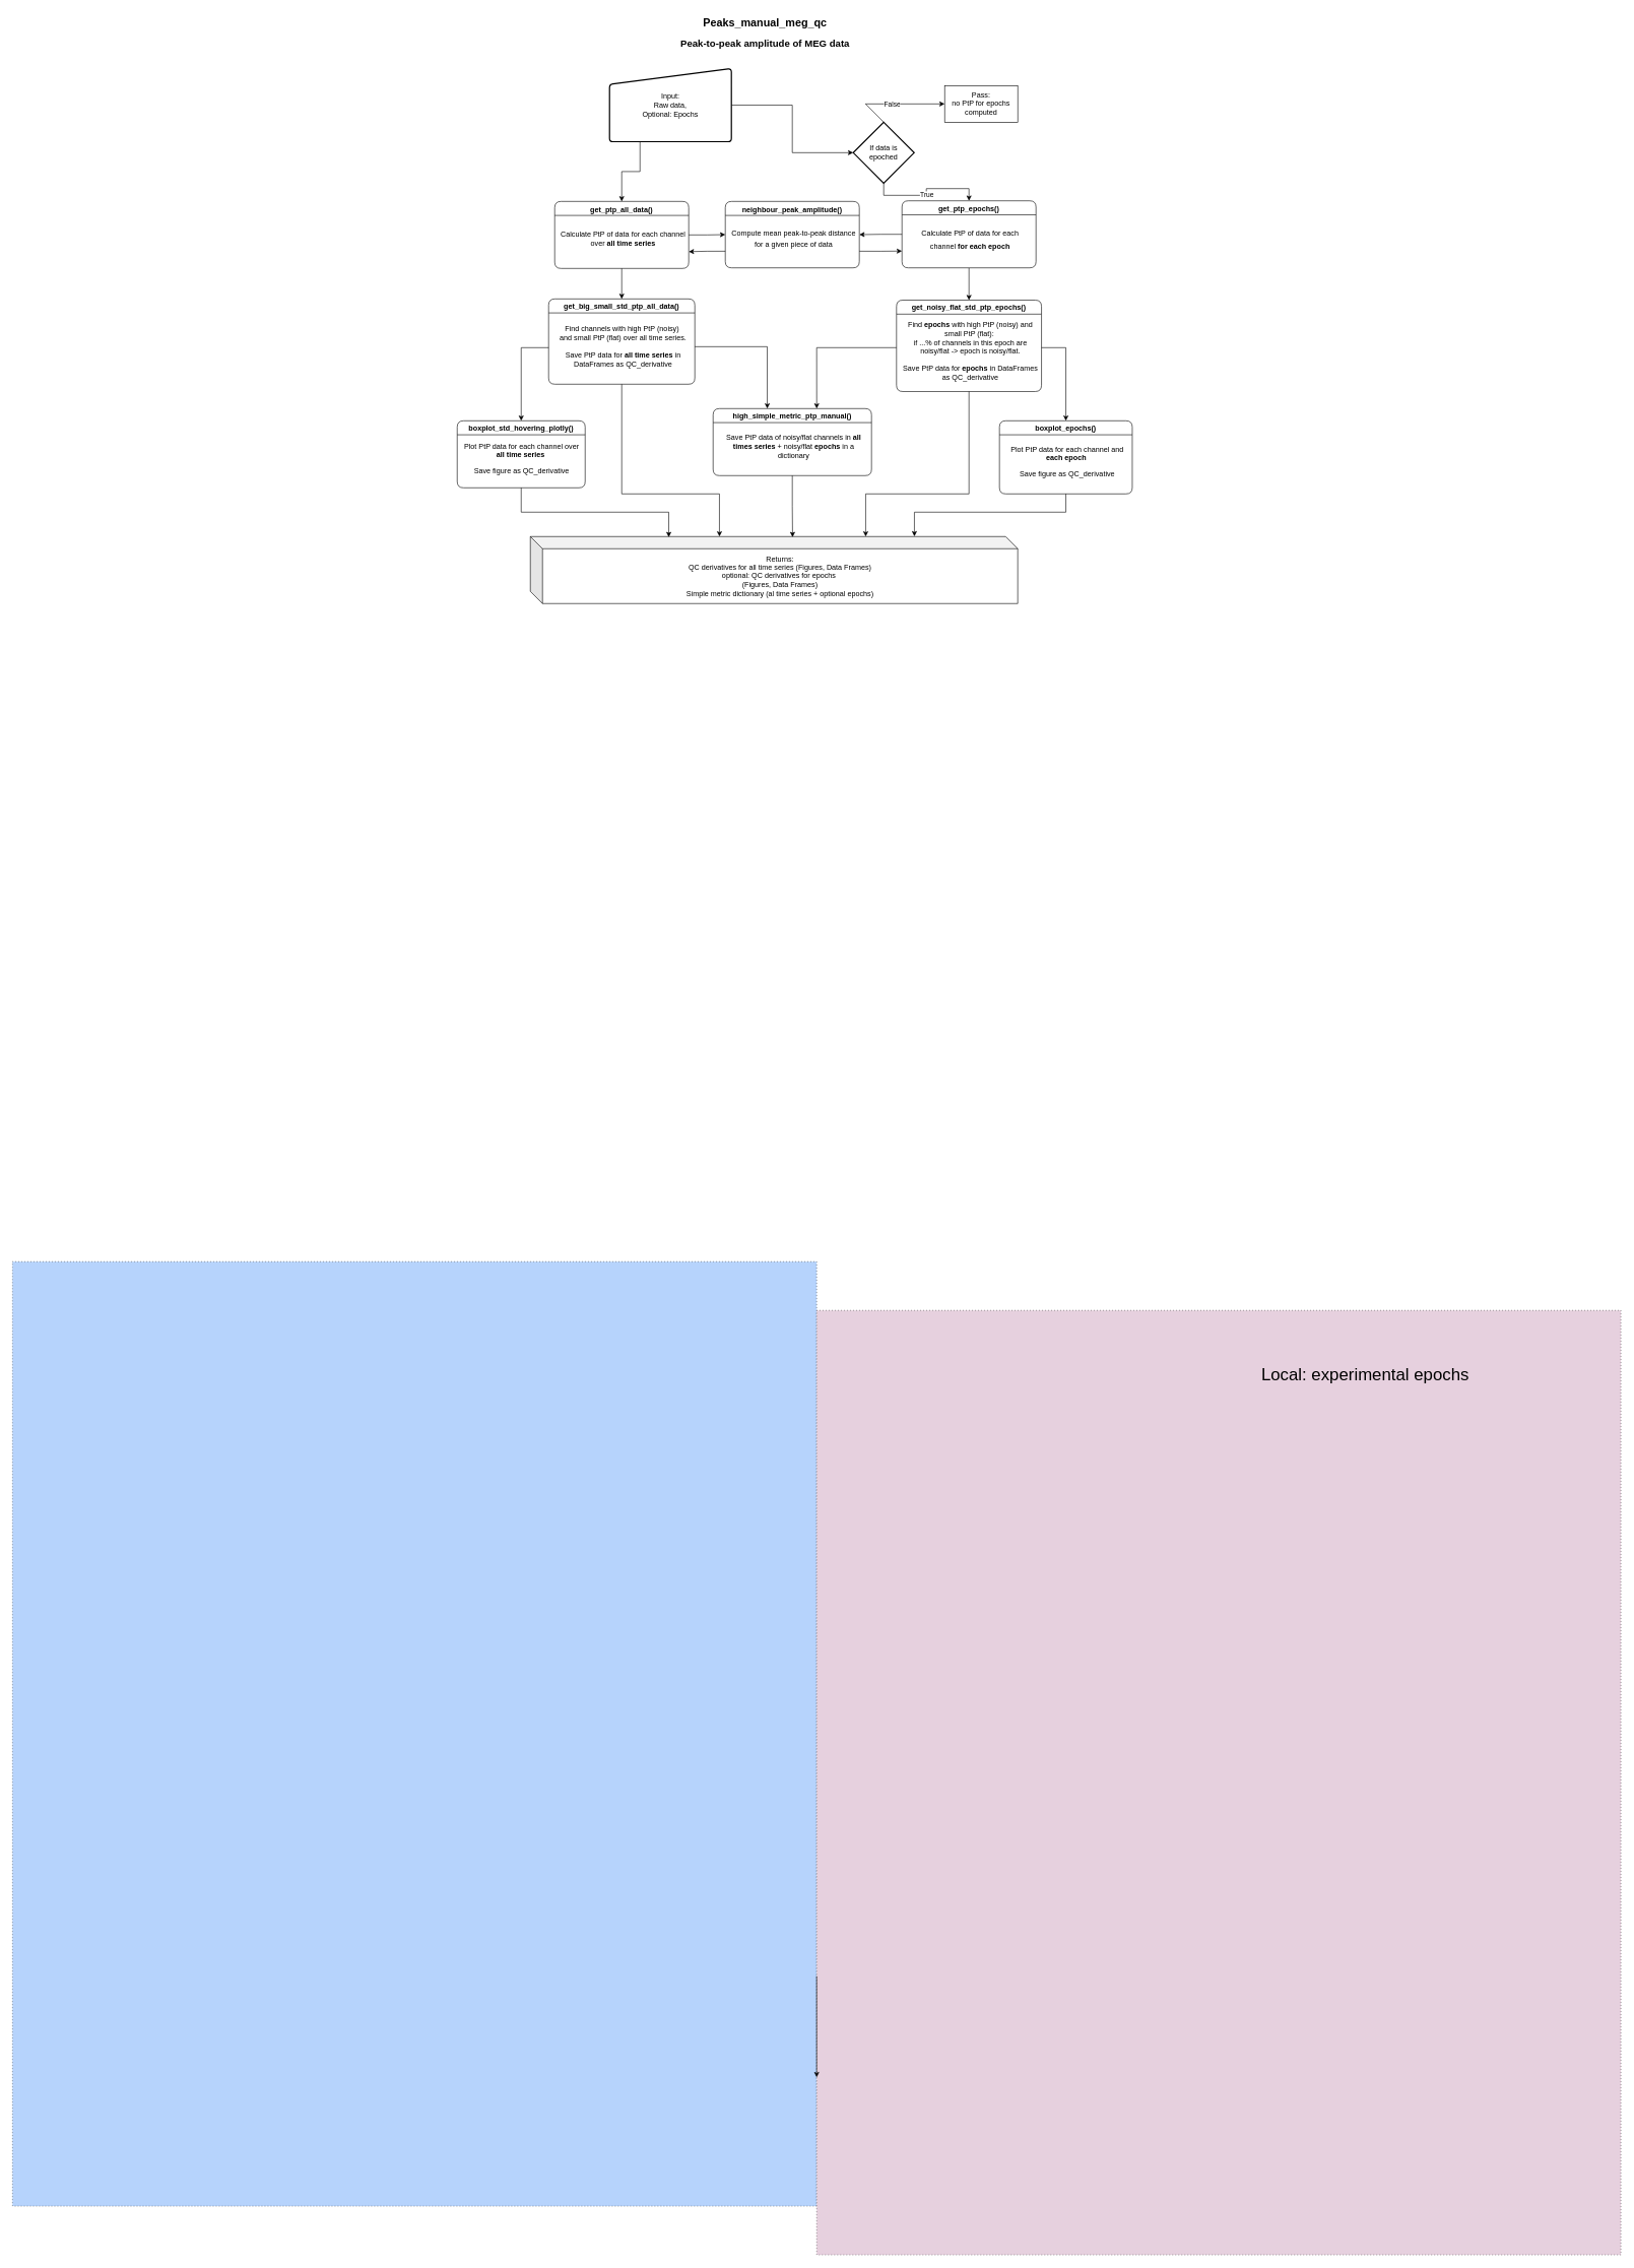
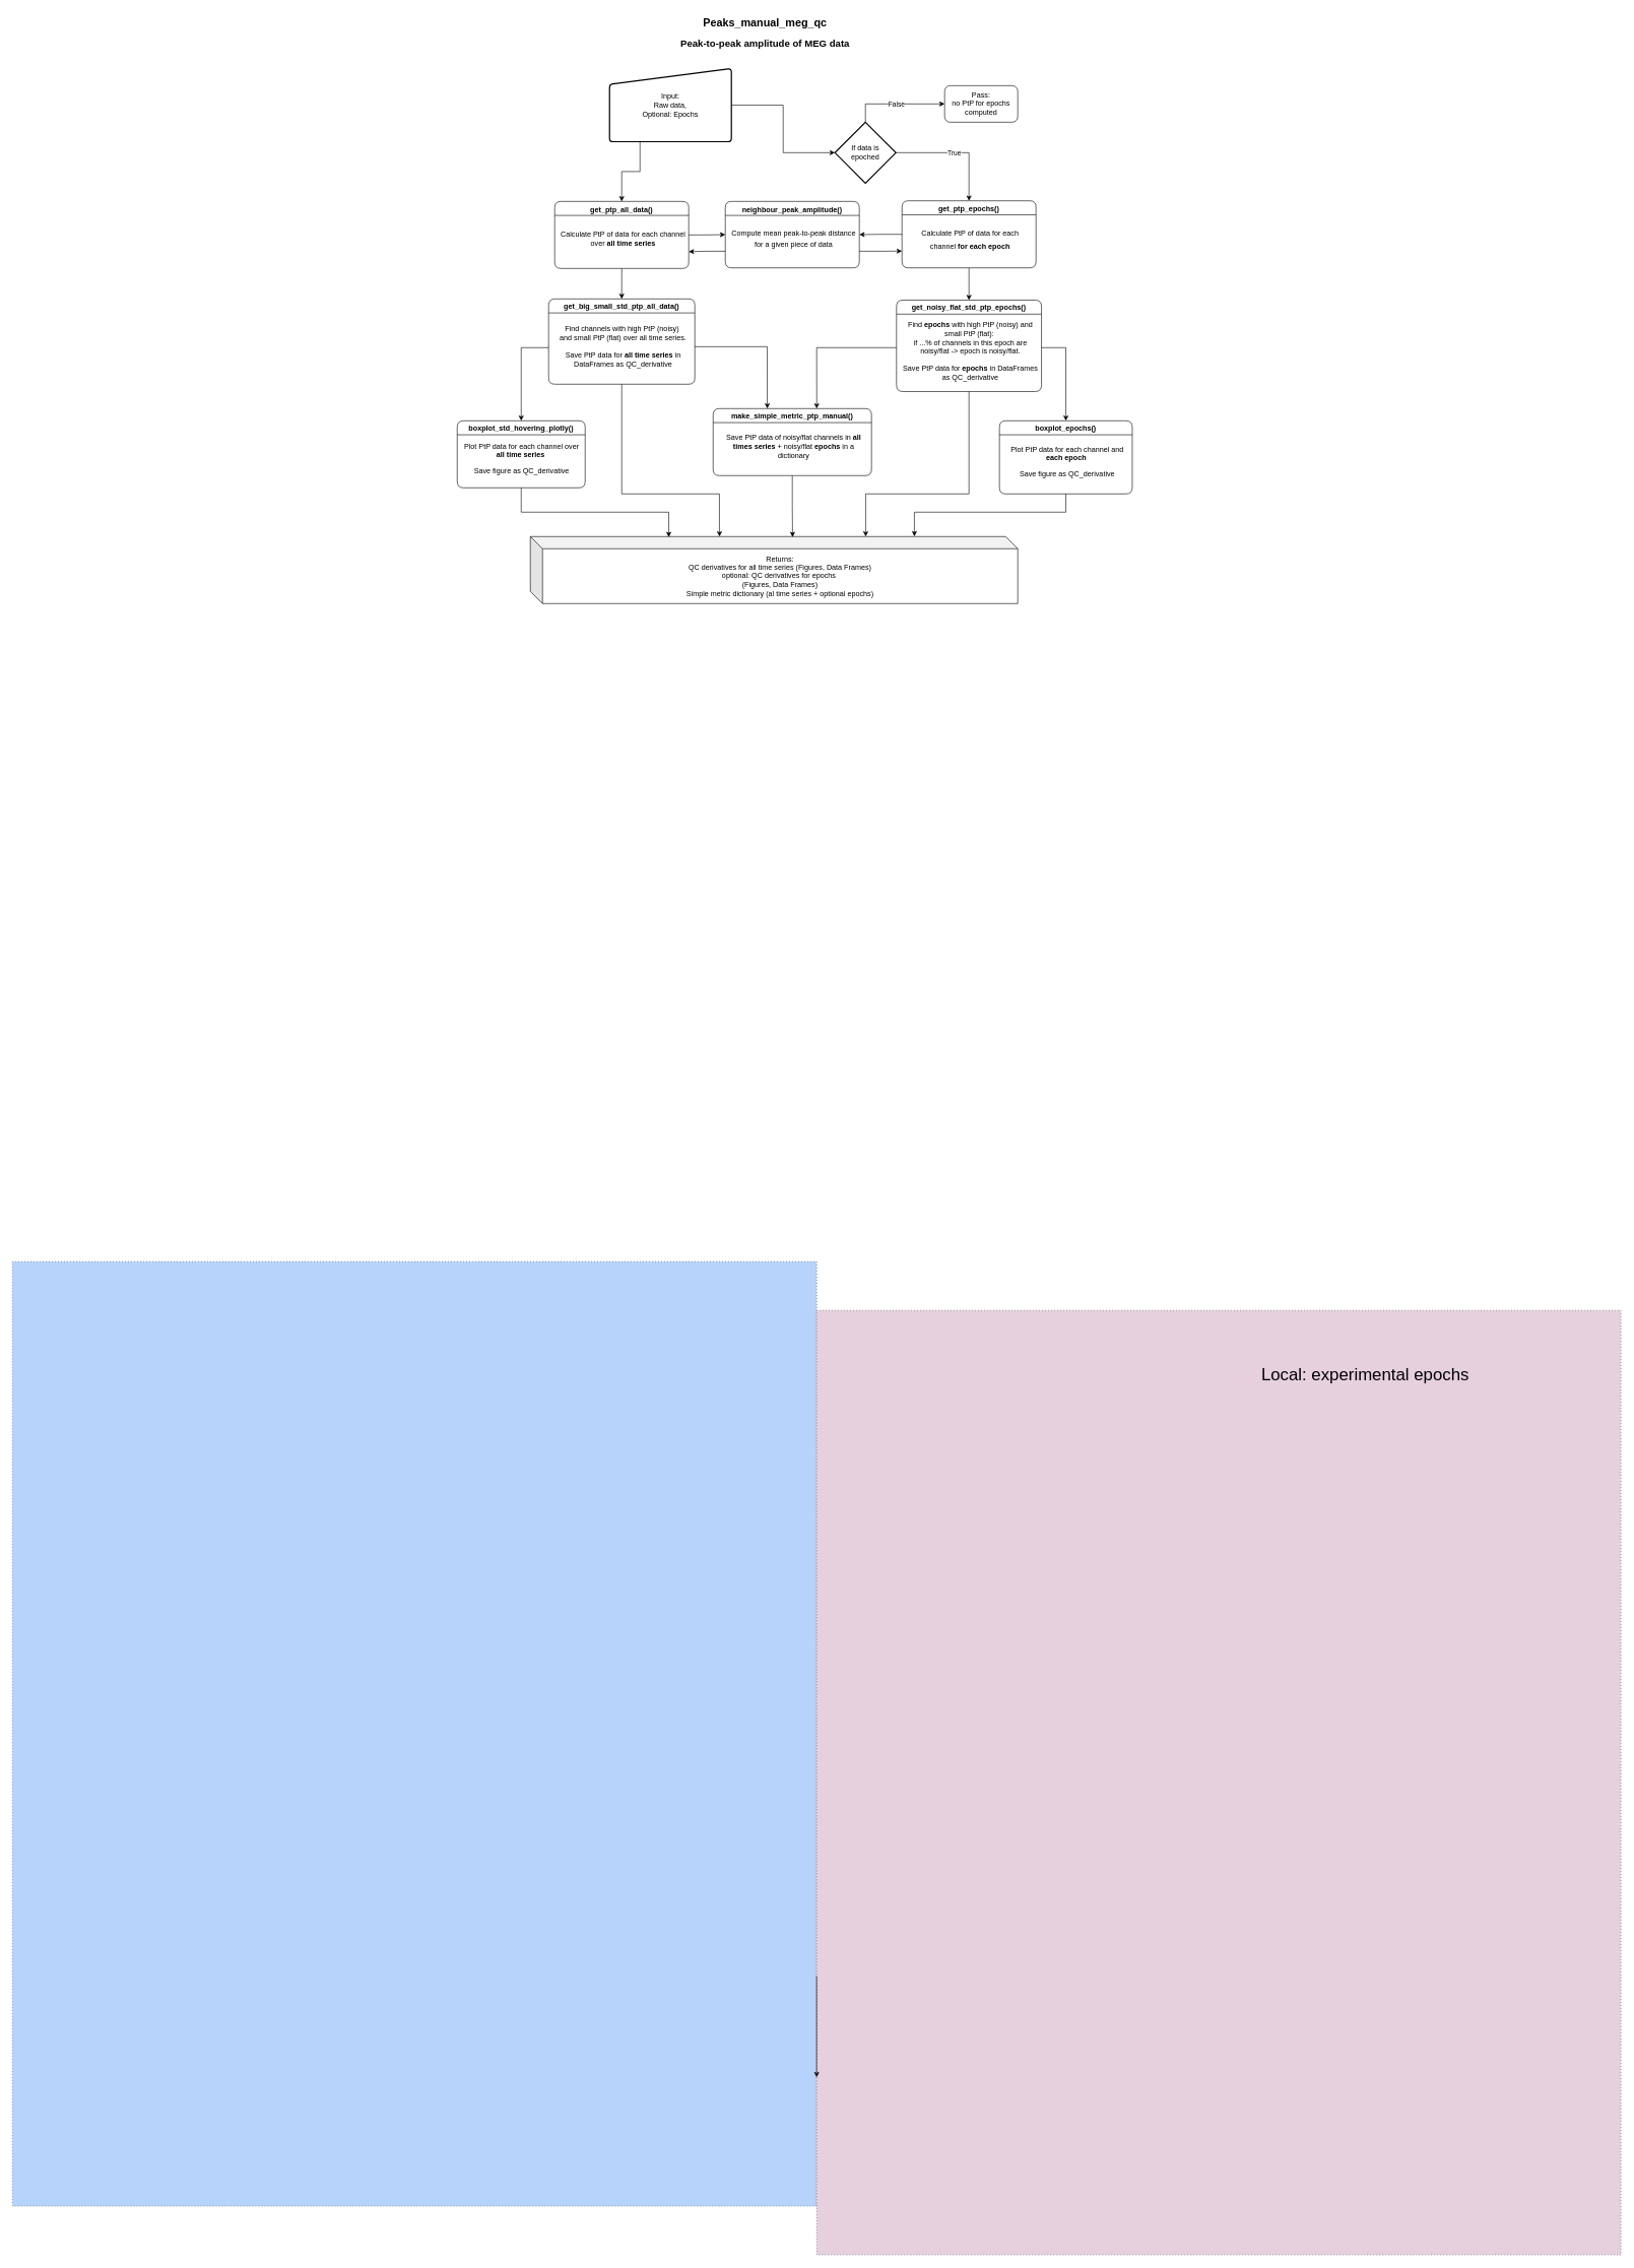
- <mxCell id="56" value="Pass:&lt;br&gt;no PtP for epochs computed" style="whiteSpace=wrap;html=1;rounded=0;" parent="1" vertex="1"><mxGeometry x="1550" y="140" width="120" height="60" as="geometry" /></mxCell>
+ <mxCell id="56" value="Pass:&lt;br&gt;no PtP for epochs computed" style="rounded=1;whiteSpace=wrap;html=1;" parent="1" vertex="1"><mxGeometry x="1550" y="140" width="120" height="60" as="geometry" /></mxCell>
- <mxCell id="14" value="If data is&lt;br&gt;epoched" style="strokeWidth=2;html=1;shape=mxgraph.flowchart.decision;whiteSpace=wrap;fontFamily=Helvetica;" parent="1" vertex="1"><mxGeometry x="1400" y="200" width="100" height="100" as="geometry" /></mxCell>
+ <mxCell id="14" value="If data is&lt;br&gt;epoched" style="strokeWidth=2;html=1;shape=mxgraph.flowchart.decision;whiteSpace=wrap;fontFamily=Helvetica;" parent="1" vertex="1"><mxGeometry x="1370" y="200" width="100" height="100" as="geometry" /></mxCell>
- <mxCell id="37" value="high_simple_metric_ptp_manual()" style="swimlane;whiteSpace=wrap;html=1;fontSize=12;container=0;rounded=1;perimeterSpacing=0;fillColor=default;fillStyle=solid;swimlaneLine=1;fontFamily=Helvetica;" parent="35" vertex="1"><mxGeometry width="260" height="110.0" as="geometry" /></mxCell>
+ <mxCell id="37" value="make_simple_metric_ptp_manual()" style="swimlane;whiteSpace=wrap;html=1;fontSize=12;container=0;rounded=1;perimeterSpacing=0;fillColor=default;fillStyle=solid;swimlaneLine=1;fontFamily=Helvetica;" parent="35" vertex="1"><mxGeometry width="260" height="110.0" as="geometry" /></mxCell>
